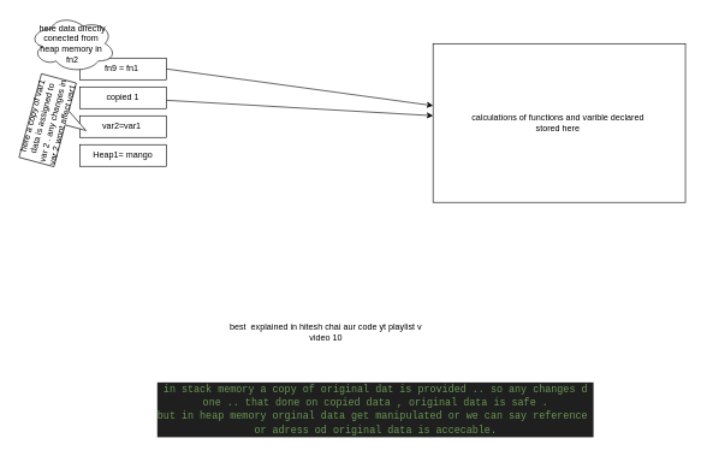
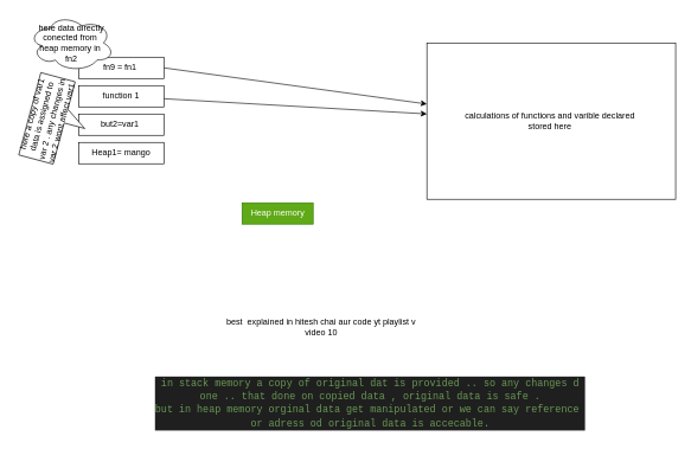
- <mxCell id="5" value="copied 1" style="rounded=0;whiteSpace=wrap;html=1;strokeWidth=1;" parent="1" vertex="1"><mxGeometry x="110" y="120" width="120" height="30" as="geometry" /></mxCell>
+ <mxCell id="5" value="function 1" style="rounded=0;whiteSpace=wrap;html=1;strokeWidth=1;" parent="1" vertex="1"><mxGeometry x="110" y="120" width="120" height="30" as="geometry" /></mxCell>
- <mxCell id="3" value="var2=var1&amp;nbsp;" style="rounded=0;whiteSpace=wrap;html=1;strokeWidth=1;" parent="1" vertex="1"><mxGeometry x="110" y="160" width="120" height="30" as="geometry" /></mxCell>
+ <mxCell id="3" value="but2=var1&amp;nbsp;" style="rounded=0;whiteSpace=wrap;html=1;strokeWidth=1;" parent="1" vertex="1"><mxGeometry x="110" y="160" width="120" height="30" as="geometry" /></mxCell>
+ <mxCell id="9" value="Heap memory" style="text;html=1;align=center;verticalAlign=middle;resizable=0;points=[];autosize=1;strokeWidth=1;fillColor=#60a917;fontColor=#ffffff;strokeColor=#2D7600;" parent="1" vertex="1"><mxGeometry x="340" y="285" width="100" height="30" as="geometry" /></mxCell>
